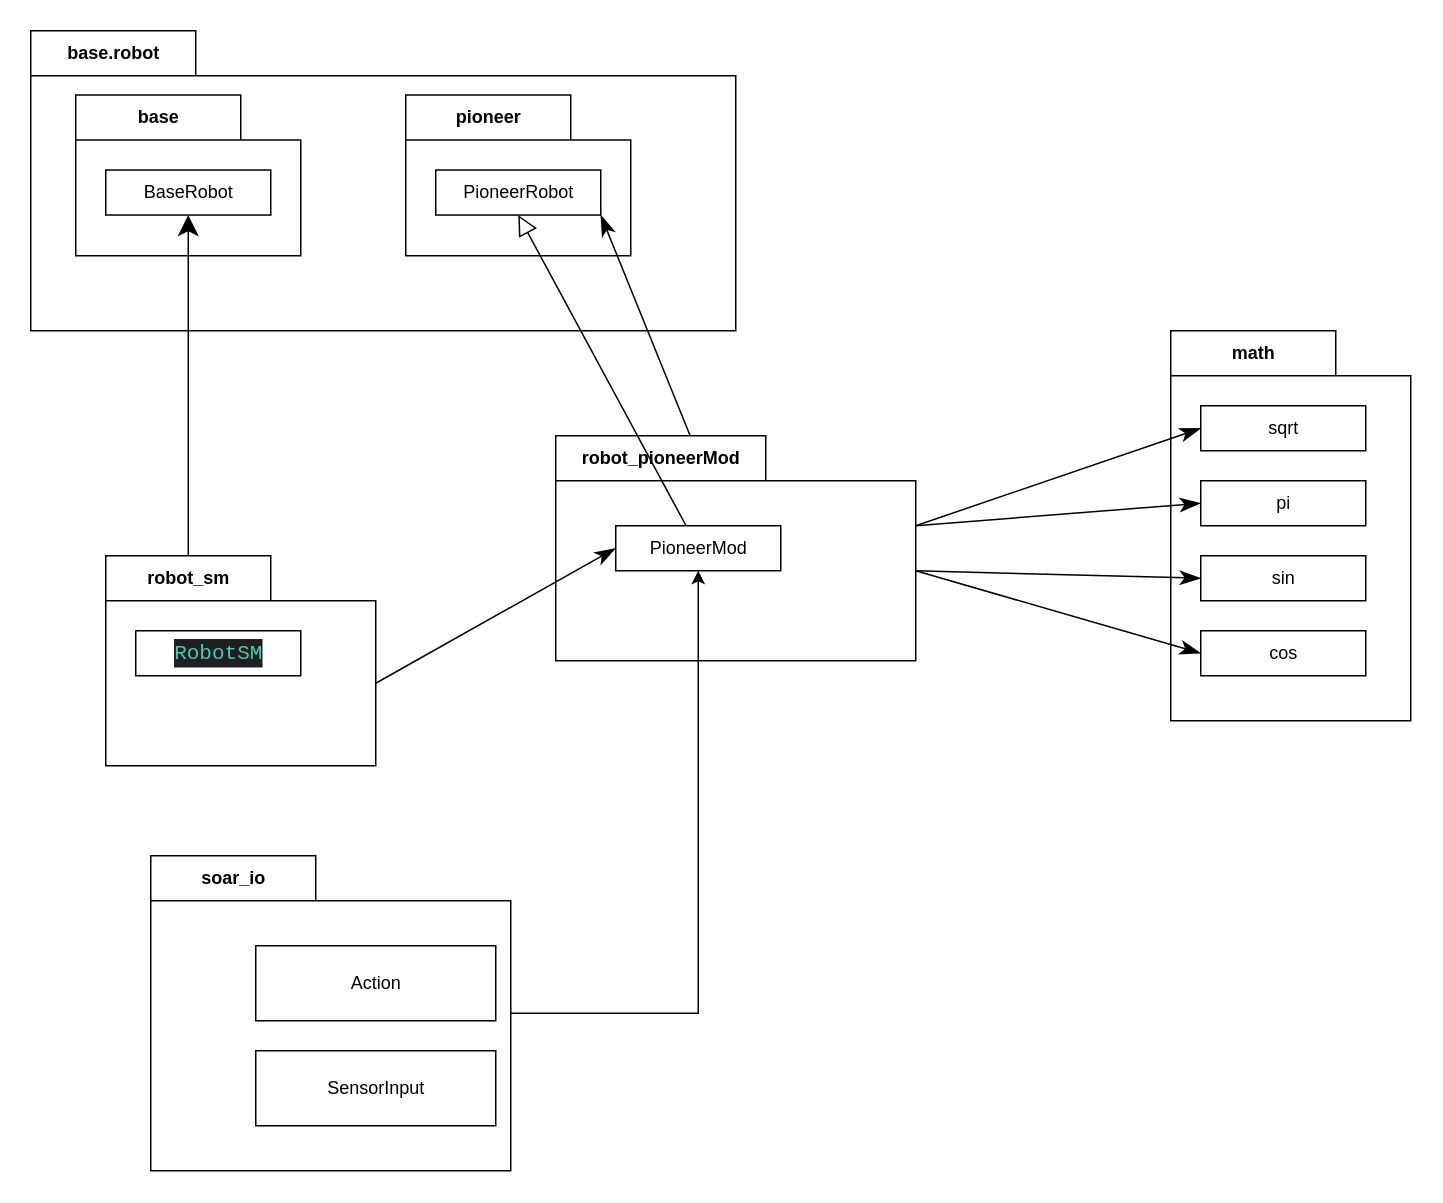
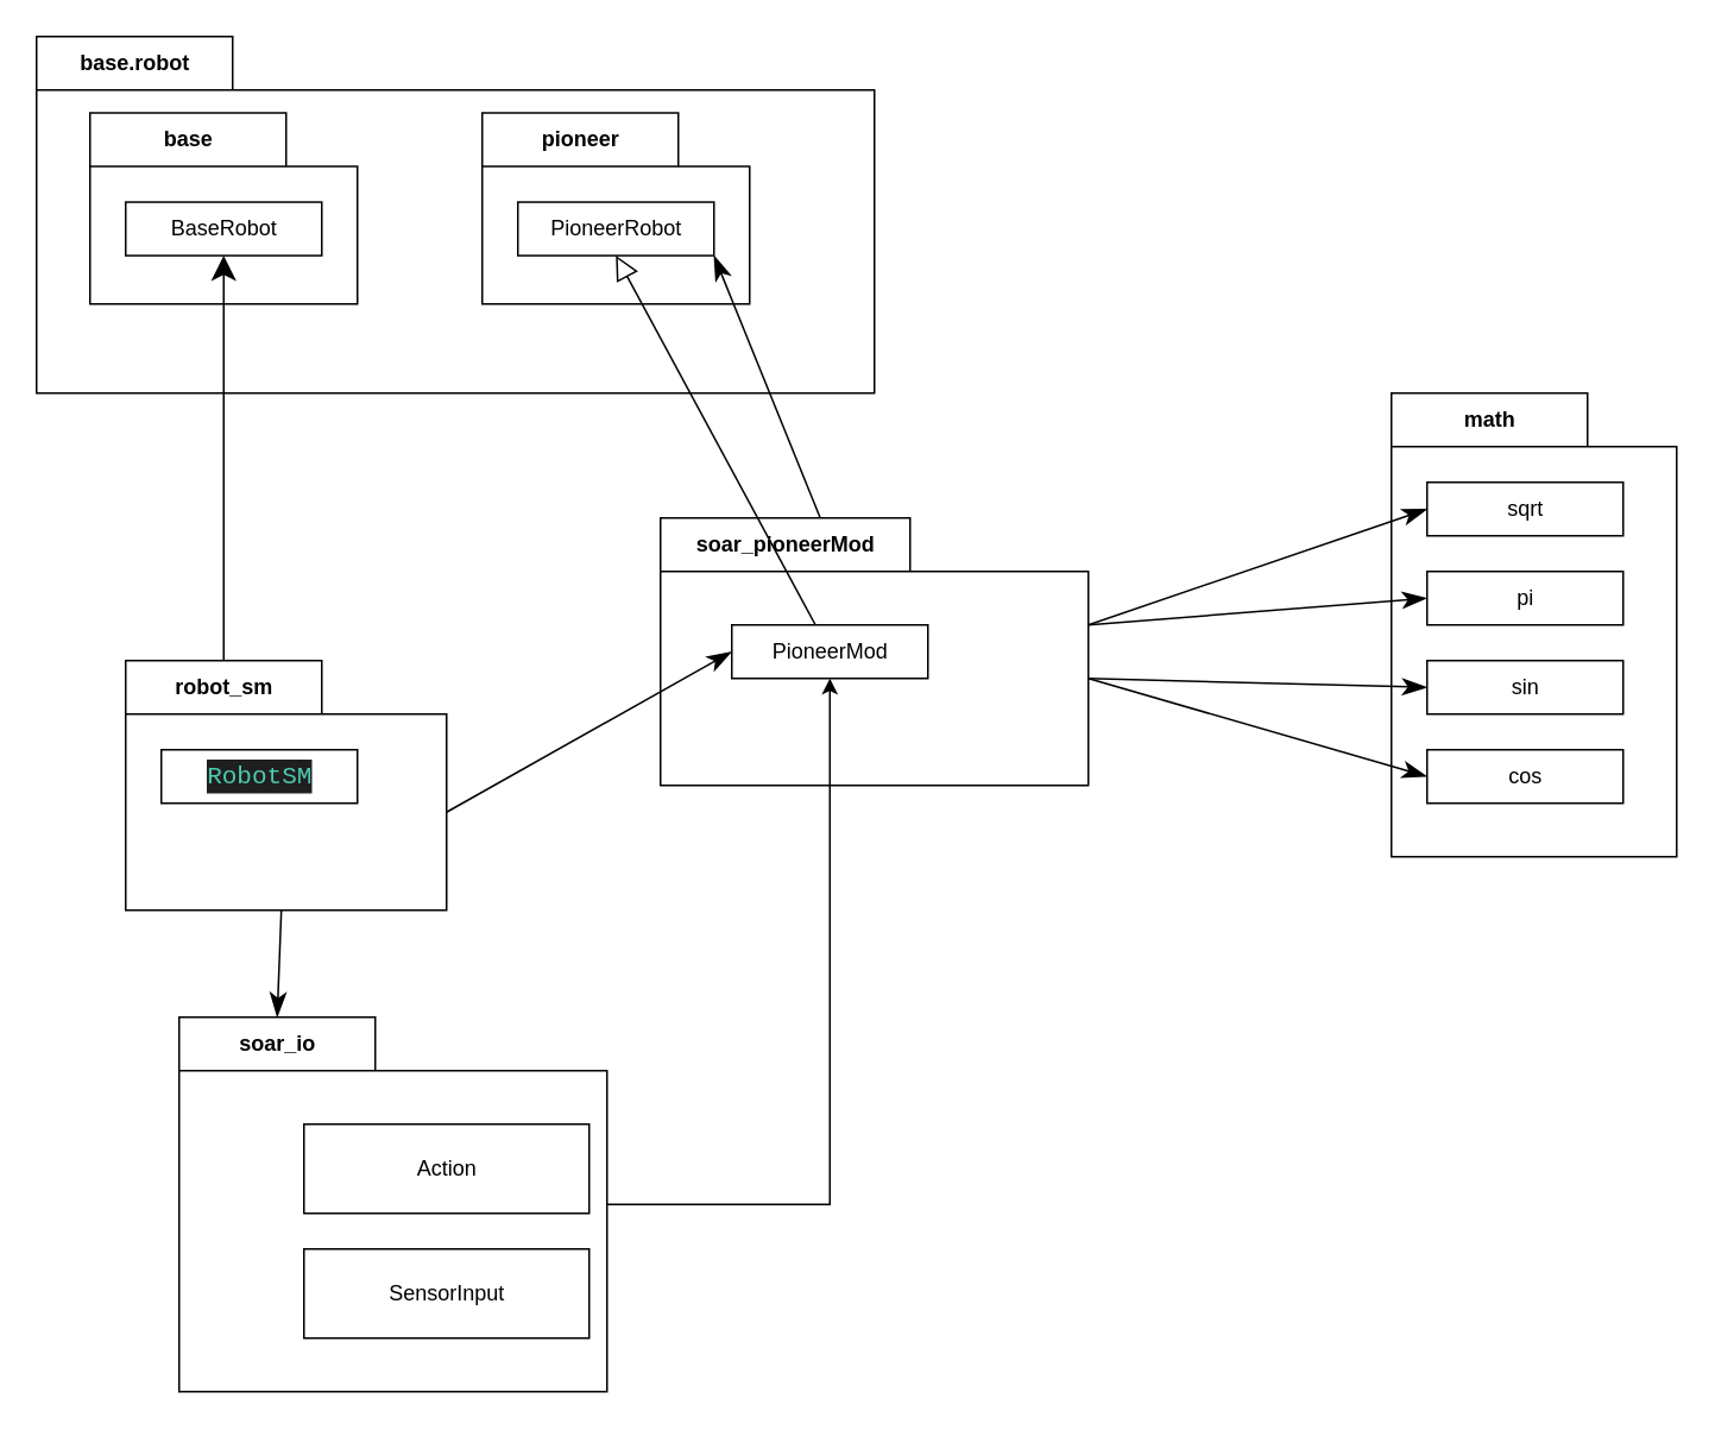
- <mxCell id="18" value="robot_pioneerMod" style="shape=folder;fontStyle=1;tabWidth=140;tabHeight=30;tabPosition=left;html=1;boundedLbl=1;labelInHeader=1;container=1;collapsible=0;recursiveResize=0;" parent="1" vertex="1"><mxGeometry x="370" y="290" width="240" height="150" as="geometry" /></mxCell>
+ <mxCell id="18" value="soar_pioneerMod" style="shape=folder;fontStyle=1;tabWidth=140;tabHeight=30;tabPosition=left;html=1;boundedLbl=1;labelInHeader=1;container=1;collapsible=0;recursiveResize=0;" parent="1" vertex="1"><mxGeometry x="370" y="290" width="240" height="150" as="geometry" /></mxCell>
+ <mxCell id="21" style="edgeStyle=none;html=1;entryX=0;entryY=0;entryDx=55;entryDy=0;entryPerimeter=0;endArrow=classicThin;endFill=1;endSize=11;" parent="1" source="22" target="25" edge="1"><mxGeometry relative="1" as="geometry" /></mxCell>
